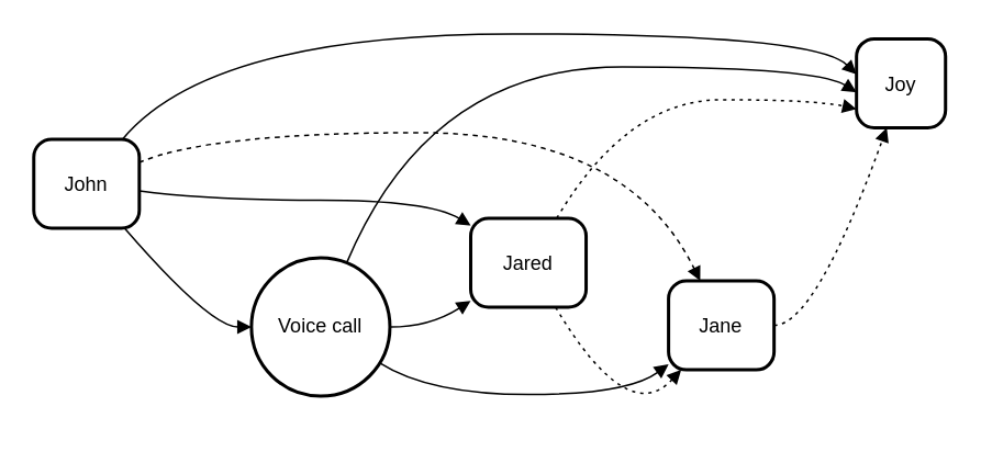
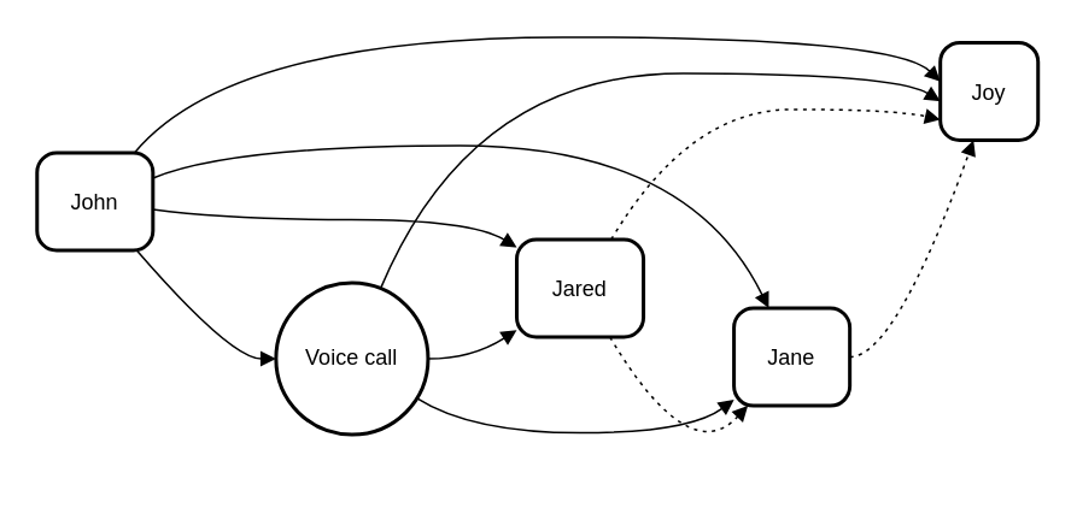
- <mxCell id="9" value="" style="curved=1;startArrow=none;endArrow=block;exitX=1;exitY=0.26;entryX=0.3;entryY=0;dashed=1;" edge="1" parent="1" source="2" target="5"><mxGeometry relative="1" as="geometry"><Array as="points"><mxPoint x="127" y="80" /><mxPoint x="380" y="80" /></Array></mxGeometry></mxCell>
+ <mxCell id="9" value="" style="curved=1;startArrow=none;endArrow=block;exitX=1;exitY=0.26;entryX=0.3;entryY=0;" edge="1" parent="1" source="2" target="5"><mxGeometry relative="1" as="geometry"><Array as="points"><mxPoint x="127" y="80" /><mxPoint x="380" y="80" /></Array></mxGeometry></mxCell>
